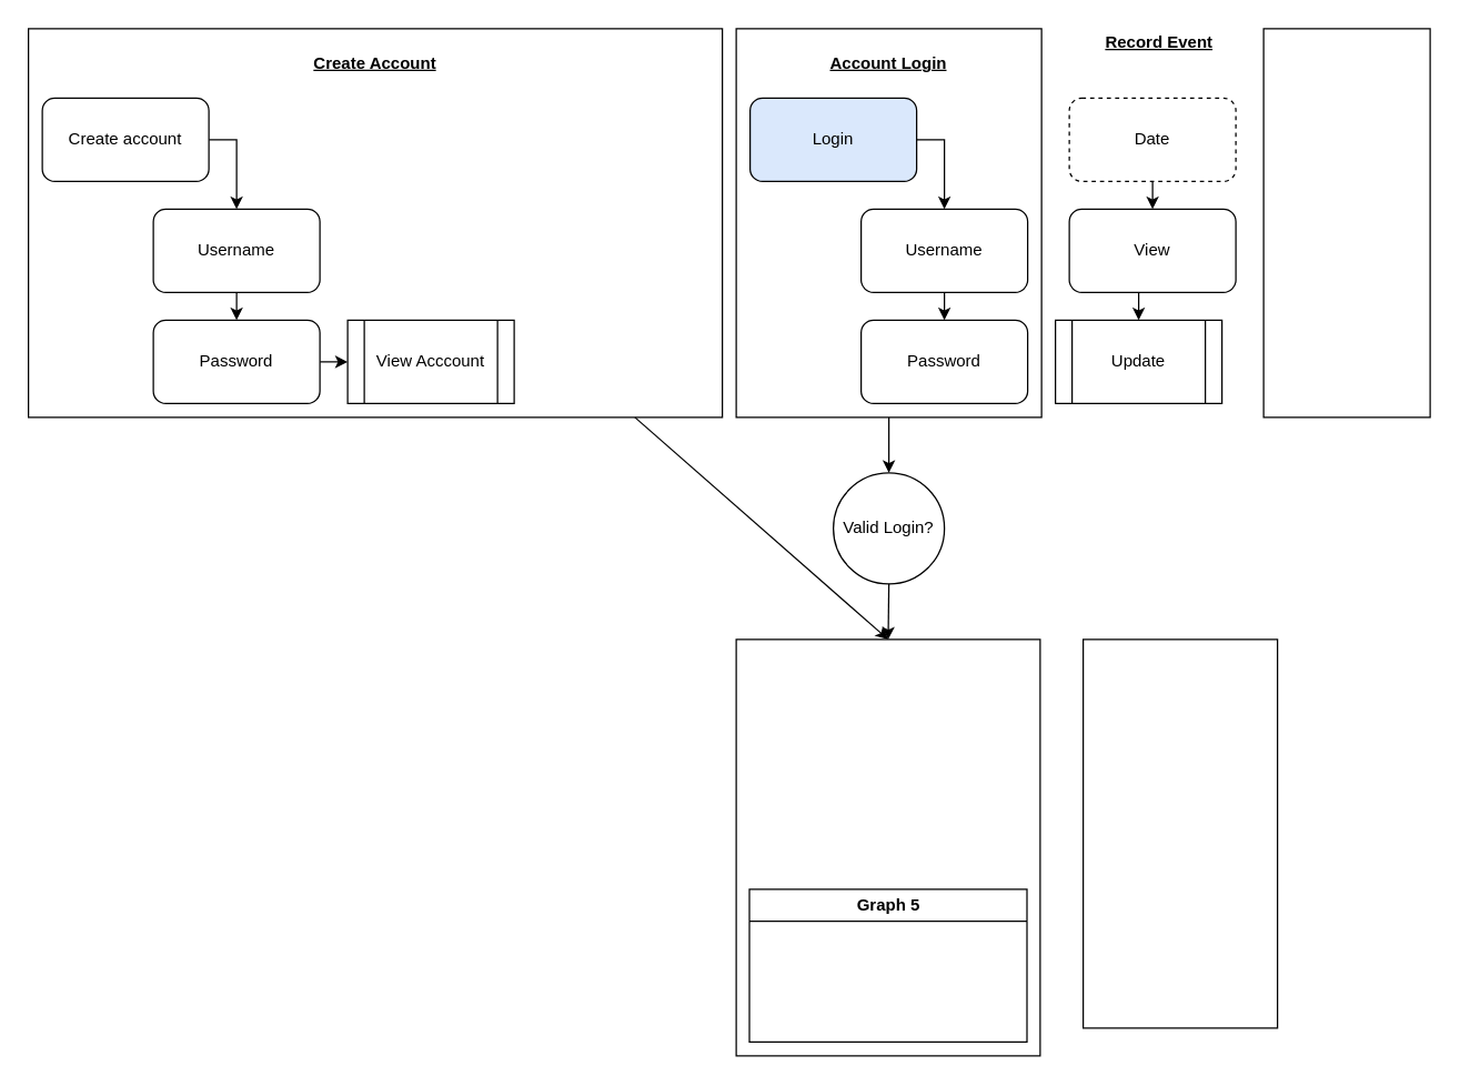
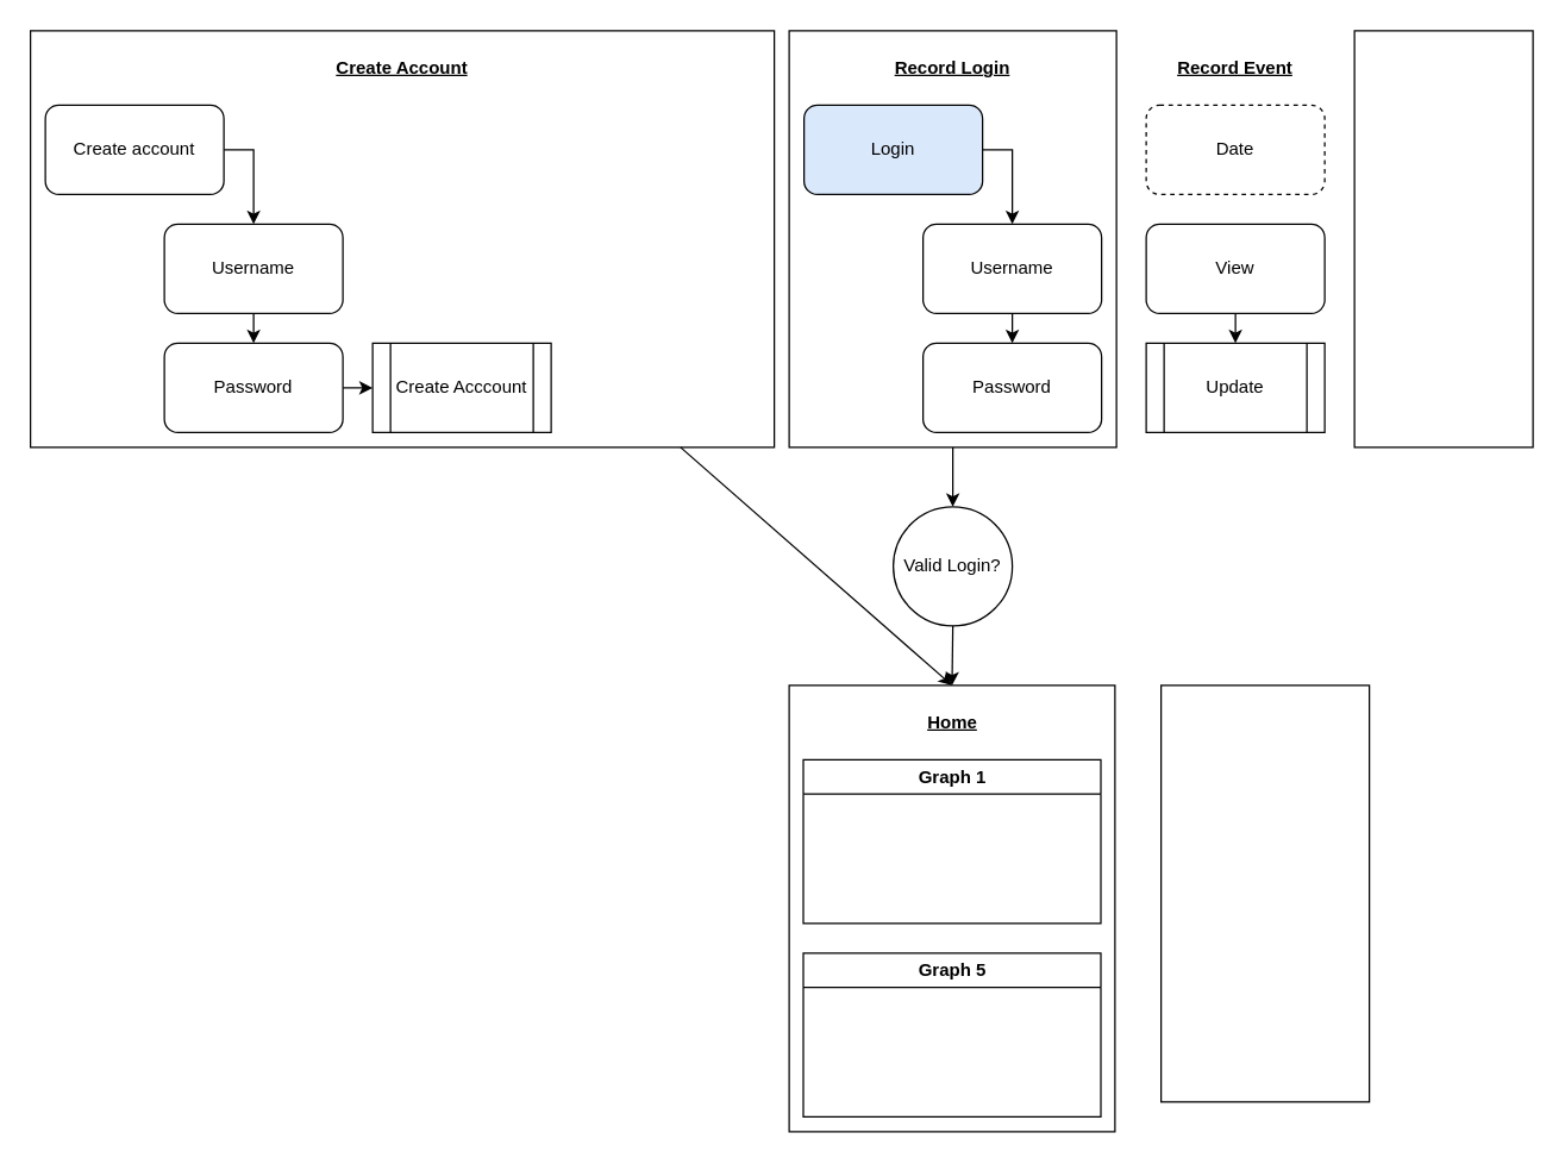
- <mxCell id="24" value="Record Event" style="text;html=1;strokeColor=none;fillColor=none;align=center;verticalAlign=middle;whiteSpace=wrap;rounded=0;fontStyle=5" vertex="1" parent="1"><mxGeometry x="775" y="15" width="120" height="30" as="geometry" /></mxCell>
+ <mxCell id="24" value="Record Event" style="text;html=1;strokeColor=none;fillColor=none;align=center;verticalAlign=middle;whiteSpace=wrap;rounded=0;fontStyle=5" vertex="1" parent="1"><mxGeometry x="770" y="30" width="120" height="30" as="geometry" /></mxCell>
- <mxCell id="23" value="Account Login" style="text;html=1;strokeColor=none;fillColor=none;align=center;verticalAlign=middle;whiteSpace=wrap;rounded=0;fontStyle=5" vertex="1" parent="1"><mxGeometry x="540" y="30" width="200" height="30" as="geometry" /></mxCell>
+ <mxCell id="23" value="Record Login" style="text;html=1;strokeColor=none;fillColor=none;align=center;verticalAlign=middle;whiteSpace=wrap;rounded=0;fontStyle=5" vertex="1" parent="1"><mxGeometry x="540" y="30" width="200" height="30" as="geometry" /></mxCell>
- <mxCell id="17" style="edgeStyle=orthogonalEdgeStyle;rounded=0;orthogonalLoop=1;jettySize=auto;html=1;exitX=0.5;exitY=1;exitDx=0;exitDy=0;entryX=0.5;entryY=0;entryDx=0;entryDy=0;" edge="1" parent="1" source="18" target="20"><mxGeometry relative="1" as="geometry" /></mxCell>
- <mxCell id="11" value="View Acccount" style="shape=process;whiteSpace=wrap;html=1;backgroundOutline=1;" vertex="1" parent="1"><mxGeometry x="250" y="230" width="120" height="60" as="geometry" /></mxCell>
+ <mxCell id="11" value="Create Acccount" style="shape=process;whiteSpace=wrap;html=1;backgroundOutline=1;" vertex="1" parent="1"><mxGeometry x="250" y="230" width="120" height="60" as="geometry" /></mxCell>
- <mxCell id="21" value="Update" style="shape=process;whiteSpace=wrap;html=1;backgroundOutline=1;" vertex="1" parent="1"><mxGeometry x="760" y="230" width="120" height="60" as="geometry" /></mxCell>
+ <mxCell id="21" value="Update" style="shape=process;whiteSpace=wrap;html=1;backgroundOutline=1;" vertex="1" parent="1"><mxGeometry x="770" y="230" width="120" height="60" as="geometry" /></mxCell>
+ <mxCell id="28" value="Home" style="text;html=1;strokeColor=none;fillColor=none;align=center;verticalAlign=middle;whiteSpace=wrap;rounded=0;fontStyle=5" vertex="1" parent="1"><mxGeometry x="539.5" y="470" width="200" height="30" as="geometry" /></mxCell>
+ <mxCell id="29" value="Graph 1" style="swimlane;whiteSpace=wrap;html=1;" vertex="1" parent="1"><mxGeometry x="539.5" y="510" width="200" height="110" as="geometry" /></mxCell>
